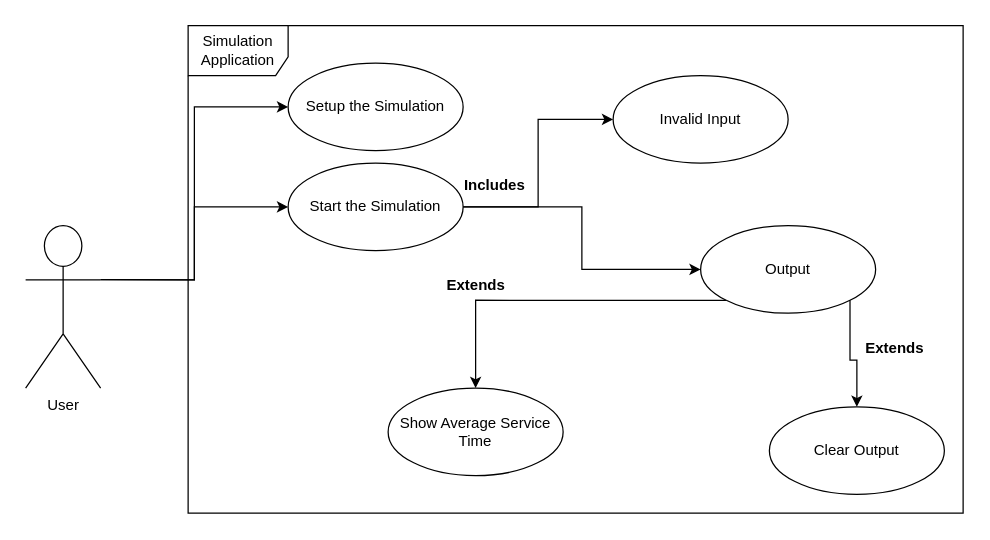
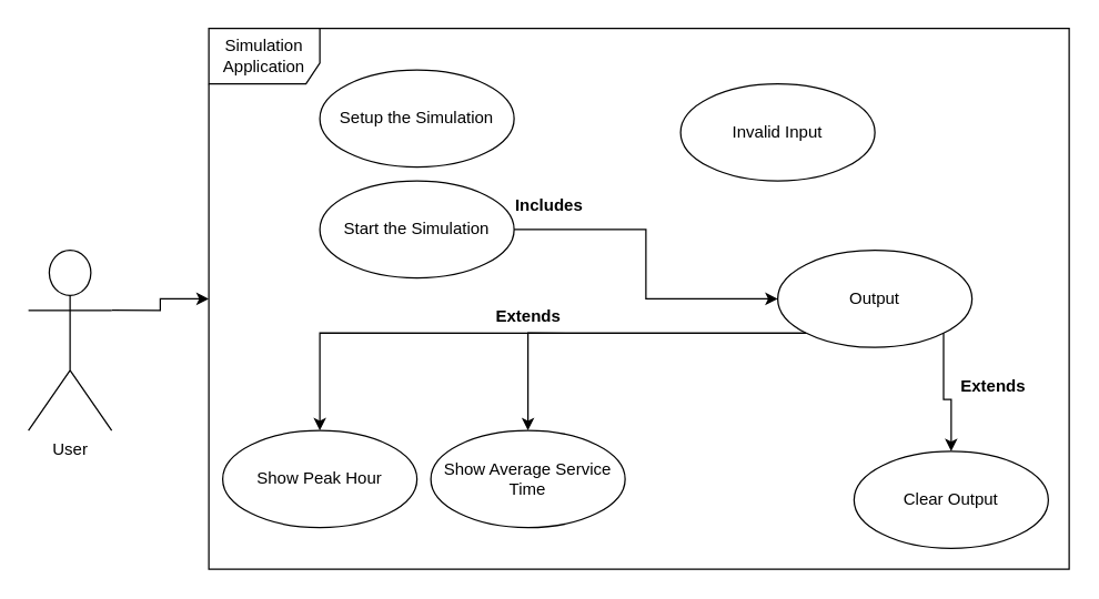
- <mxCell id="2" style="edgeStyle=orthogonalEdgeStyle;rounded=0;orthogonalLoop=1;jettySize=auto;html=1;entryX=0;entryY=0.5;entryDx=0;entryDy=0;exitX=1;exitY=0.333;exitDx=0;exitDy=0;exitPerimeter=0;" edge="1" parent="1" source="4" target="6"><mxGeometry relative="1" as="geometry"><mxPoint x="120" y="223" as="sourcePoint" /></mxGeometry></mxCell>
+ <mxCell id="2" style="edgeStyle=orthogonalEdgeStyle;rounded=0;orthogonalLoop=1;jettySize=auto;html=1;exitX=1;exitY=0.333;exitDx=0;exitDy=0;exitPerimeter=0;" edge="1" parent="1" source="4" target="5"><mxGeometry relative="1" as="geometry"><mxPoint x="120" y="223" as="sourcePoint" /></mxGeometry></mxCell>
- <mxCell id="7" style="edgeStyle=orthogonalEdgeStyle;rounded=0;orthogonalLoop=1;jettySize=auto;html=1;exitX=1;exitY=0.5;exitDx=0;exitDy=0;entryX=0;entryY=0.5;entryDx=0;entryDy=0;" edge="1" parent="1" source="9" target="10"><mxGeometry relative="1" as="geometry" /></mxCell>
- <mxCell id="3" style="edgeStyle=orthogonalEdgeStyle;rounded=0;orthogonalLoop=1;jettySize=auto;html=1;exitX=1;exitY=0.333;exitDx=0;exitDy=0;exitPerimeter=0;entryX=0;entryY=0.5;entryDx=0;entryDy=0;" edge="1" parent="1" source="4" target="9"><mxGeometry relative="1" as="geometry" /></mxCell>
+ <mxCell id="12" style="edgeStyle=orthogonalEdgeStyle;rounded=0;orthogonalLoop=1;jettySize=auto;html=1;exitX=0;exitY=1;exitDx=0;exitDy=0;entryX=0.5;entryY=0;entryDx=0;entryDy=0;" edge="1" parent="1" source="15" target="16"><mxGeometry relative="1" as="geometry" /></mxCell>
+ <mxCell id="16" value="Show Peak Hour" style="ellipse;whiteSpace=wrap;html=1;" vertex="1" parent="1"><mxGeometry x="160" y="310" width="140" height="70" as="geometry" /></mxCell>
